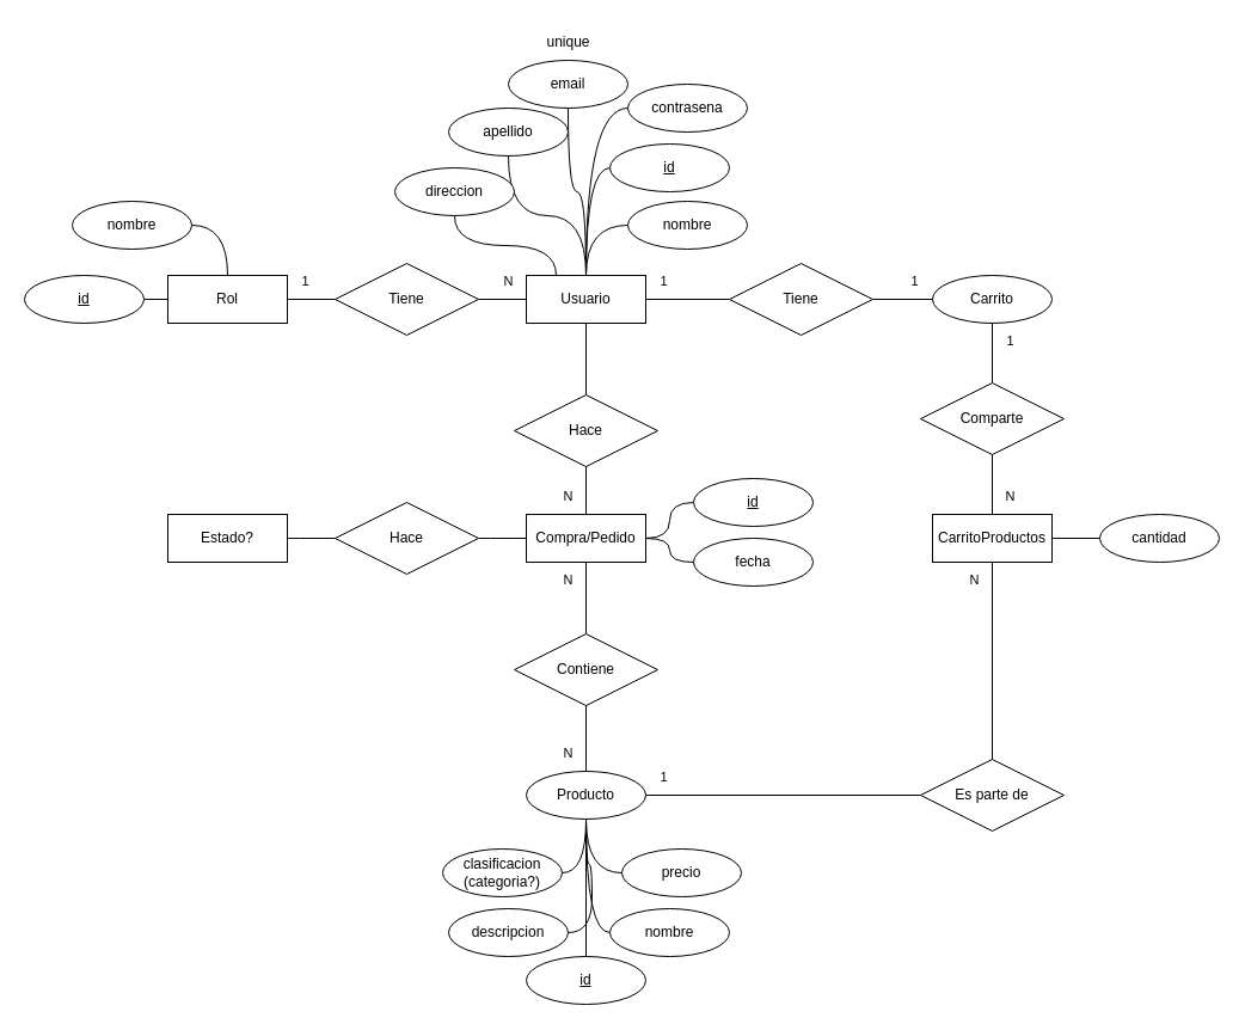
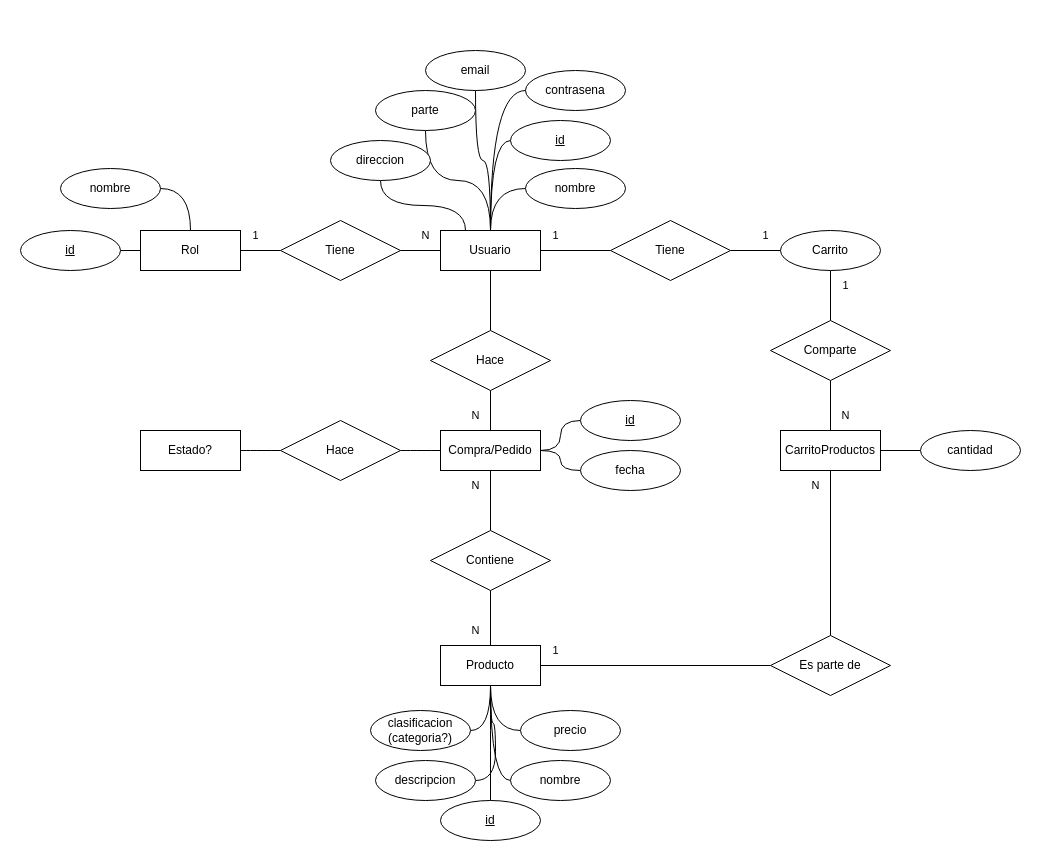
- <mxCell id="15" value="unique" style="text;html=1;align=center;verticalAlign=middle;resizable=0;points=[];autosize=1;strokeColor=none;fillColor=none;" parent="1" vertex="1"><mxGeometry x="445" y="20" width="60" height="30" as="geometry" /></mxCell>
- <mxCell id="13" value="apellido" style="ellipse;whiteSpace=wrap;html=1;align=center;" parent="1" vertex="1"><mxGeometry x="375" y="90" width="100" height="40" as="geometry" /></mxCell>
+ <mxCell id="13" value="parte" style="ellipse;whiteSpace=wrap;html=1;align=center;" parent="1" vertex="1"><mxGeometry x="375" y="90" width="100" height="40" as="geometry" /></mxCell>
- <mxCell id="32" value="Producto" style="ellipse;whiteSpace=wrap;html=1;align=center;" parent="1" vertex="1"><mxGeometry x="440" y="645" width="100" height="40" as="geometry" /></mxCell>
+ <mxCell id="32" value="Producto" style="whiteSpace=wrap;html=1;align=center;" parent="1" vertex="1"><mxGeometry x="440" y="645" width="100" height="40" as="geometry" /></mxCell>
